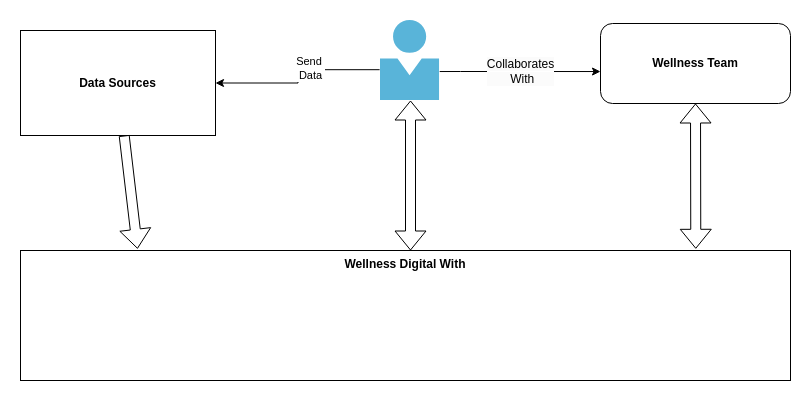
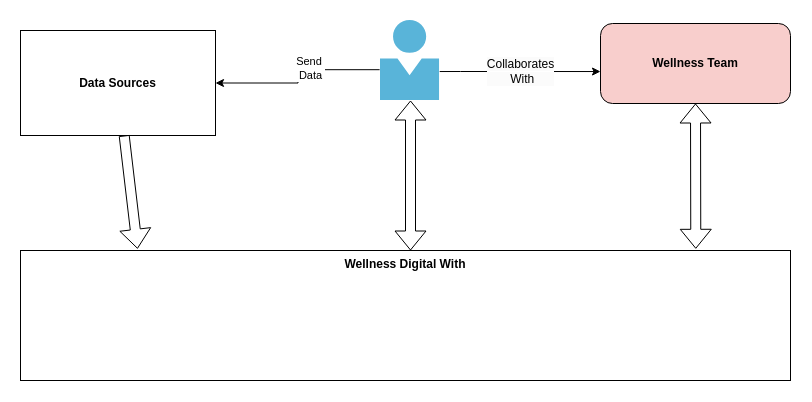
- <mxCell id="3" value="&lt;b&gt;Wellness Team&lt;/b&gt;" style="rounded=1;whiteSpace=wrap;html=1;" vertex="1" parent="1"><mxGeometry x="600" y="23" width="190" height="80" as="geometry" /></mxCell>
+ <mxCell id="3" value="&lt;b&gt;Wellness Team&lt;/b&gt;" style="rounded=1;whiteSpace=wrap;html=1;fillColor=#f8cecc;" vertex="1" parent="1"><mxGeometry x="600" y="23" width="190" height="80" as="geometry" /></mxCell>
